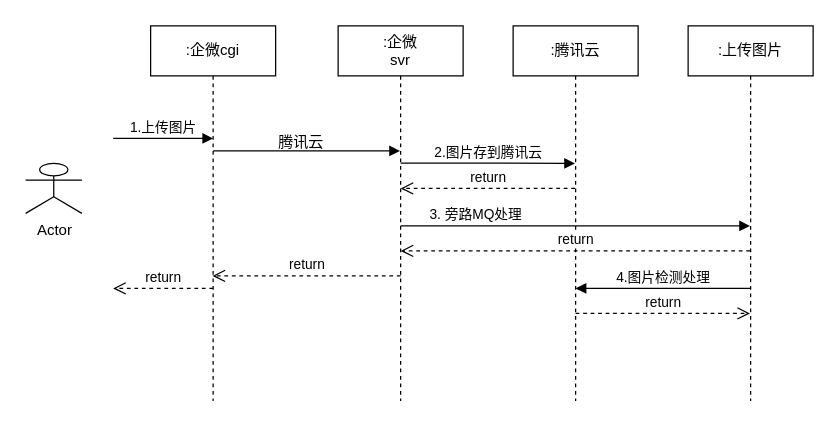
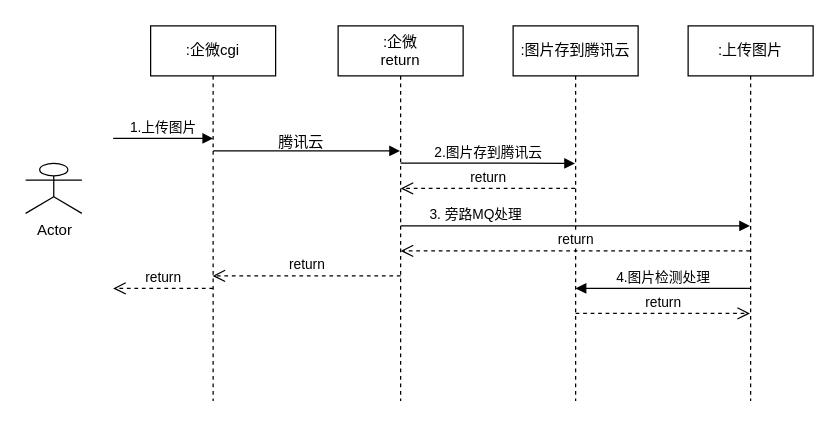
- <mxCell id="3" value=":企微&lt;br&gt;svr" style="shape=umlLifeline;perimeter=lifelinePerimeter;whiteSpace=wrap;html=1;container=1;dropTarget=0;collapsible=0;recursiveResize=0;outlineConnect=0;portConstraint=eastwest;newEdgeStyle={&quot;edgeStyle&quot;:&quot;elbowEdgeStyle&quot;,&quot;elbow&quot;:&quot;vertical&quot;,&quot;curved&quot;:0,&quot;rounded&quot;:0};" vertex="1" parent="1"><mxGeometry x="270" y="20" width="100" height="300" as="geometry" /></mxCell>
+ <mxCell id="3" value=":企微&lt;br&gt;return" style="shape=umlLifeline;perimeter=lifelinePerimeter;whiteSpace=wrap;html=1;container=1;dropTarget=0;collapsible=0;recursiveResize=0;outlineConnect=0;portConstraint=eastwest;newEdgeStyle={&quot;edgeStyle&quot;:&quot;elbowEdgeStyle&quot;,&quot;elbow&quot;:&quot;vertical&quot;,&quot;curved&quot;:0,&quot;rounded&quot;:0};" vertex="1" parent="1"><mxGeometry x="270" y="20" width="100" height="300" as="geometry" /></mxCell>
- <mxCell id="8" value=":腾讯云" style="shape=umlLifeline;perimeter=lifelinePerimeter;whiteSpace=wrap;html=1;container=1;dropTarget=0;collapsible=0;recursiveResize=0;outlineConnect=0;portConstraint=eastwest;newEdgeStyle={&quot;edgeStyle&quot;:&quot;elbowEdgeStyle&quot;,&quot;elbow&quot;:&quot;vertical&quot;,&quot;curved&quot;:0,&quot;rounded&quot;:0};" vertex="1" parent="1"><mxGeometry x="410" y="20" width="100" height="300" as="geometry" /></mxCell>
+ <mxCell id="8" value=":图片存到腾讯云" style="shape=umlLifeline;perimeter=lifelinePerimeter;whiteSpace=wrap;html=1;container=1;dropTarget=0;collapsible=0;recursiveResize=0;outlineConnect=0;portConstraint=eastwest;newEdgeStyle={&quot;edgeStyle&quot;:&quot;elbowEdgeStyle&quot;,&quot;elbow&quot;:&quot;vertical&quot;,&quot;curved&quot;:0,&quot;rounded&quot;:0};" vertex="1" parent="1"><mxGeometry x="410" y="20" width="100" height="300" as="geometry" /></mxCell>
